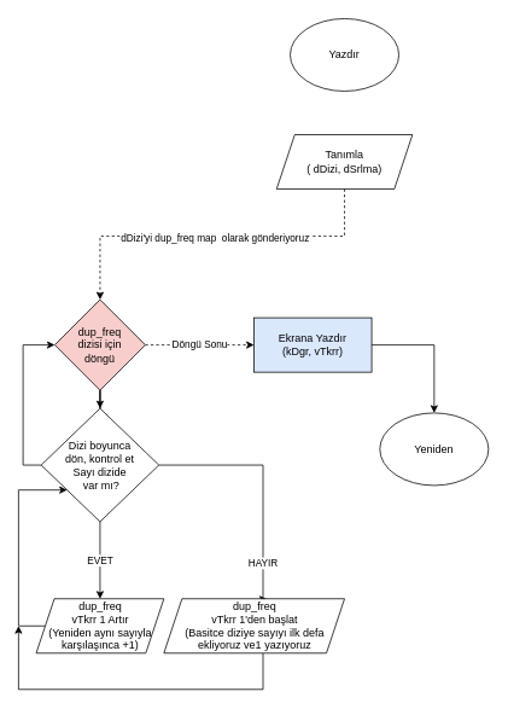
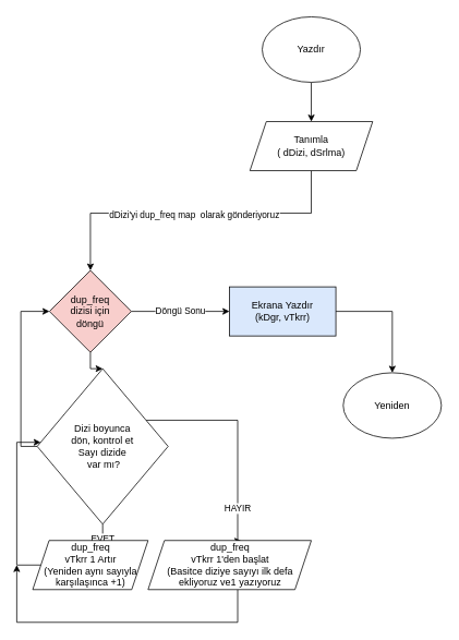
+ <mxCell id="2" style="edgeStyle=orthogonalEdgeStyle;rounded=0;orthogonalLoop=1;jettySize=auto;html=1;exitX=0.5;exitY=1;exitDx=0;exitDy=0;" edge="1" parent="1" source="3" target="6"><mxGeometry relative="1" as="geometry" /></mxCell>
- <mxCell id="4" style="edgeStyle=orthogonalEdgeStyle;rounded=0;orthogonalLoop=1;jettySize=auto;html=1;entryX=0.5;entryY=0;entryDx=0;entryDy=0;dashed=1;" edge="1" parent="1" source="6" target="11"><mxGeometry relative="1" as="geometry"><Array as="points"><mxPoint x="380" y="260" /><mxPoint x="110" y="260" /></Array></mxGeometry></mxCell>
+ <mxCell id="4" style="edgeStyle=orthogonalEdgeStyle;rounded=0;orthogonalLoop=1;jettySize=auto;html=1;entryX=0.5;entryY=0;entryDx=0;entryDy=0;" edge="1" parent="1" source="6" target="11"><mxGeometry relative="1" as="geometry"><Array as="points"><mxPoint x="380" y="260" /><mxPoint x="110" y="260" /></Array></mxGeometry></mxCell>
- <mxCell id="10" value="Döngü Sonu" style="edgeStyle=orthogonalEdgeStyle;rounded=0;orthogonalLoop=1;jettySize=auto;html=1;dashed=1;" edge="1" parent="1" source="11" target="12"><mxGeometry relative="1" as="geometry"><mxPoint x="260" y="380" as="targetPoint" /></mxGeometry></mxCell>
+ <mxCell id="10" value="Döngü Sonu" style="edgeStyle=orthogonalEdgeStyle;rounded=0;orthogonalLoop=1;jettySize=auto;html=1;" edge="1" parent="1" source="11" target="12"><mxGeometry relative="1" as="geometry"><mxPoint x="260" y="380" as="targetPoint" /></mxGeometry></mxCell>
- <mxCell id="16" value="&lt;div&gt;Dizi boyunca &lt;br&gt;&lt;/div&gt;&lt;div&gt;dön, kontrol et&lt;br&gt;&lt;/div&gt;&lt;div&gt;Sayı dizide&lt;/div&gt;&lt;div&gt;&amp;nbsp;var mı?&lt;/div&gt;" style="rhombus;whiteSpace=wrap;html=1;" vertex="1" parent="1"><mxGeometry x="45" y="450" width="130" height="125" as="geometry" /></mxCell>
+ <mxCell id="16" value="&lt;div&gt;Dizi boyunca &lt;br&gt;&lt;/div&gt;&lt;div&gt;dön, kontrol et&lt;br&gt;&lt;/div&gt;&lt;div&gt;Sayı dizide&lt;/div&gt;&lt;div&gt;&amp;nbsp;var mı?&lt;/div&gt;" style="rhombus;whiteSpace=wrap;html=1;" vertex="1" parent="1"><mxGeometry x="45" y="450" width="160" height="190" as="geometry" /></mxCell>
